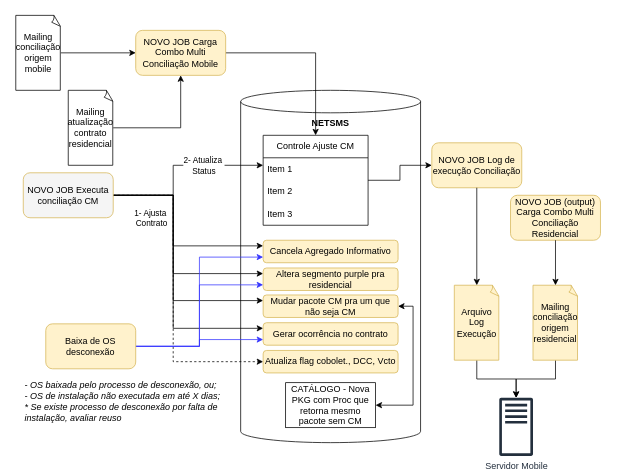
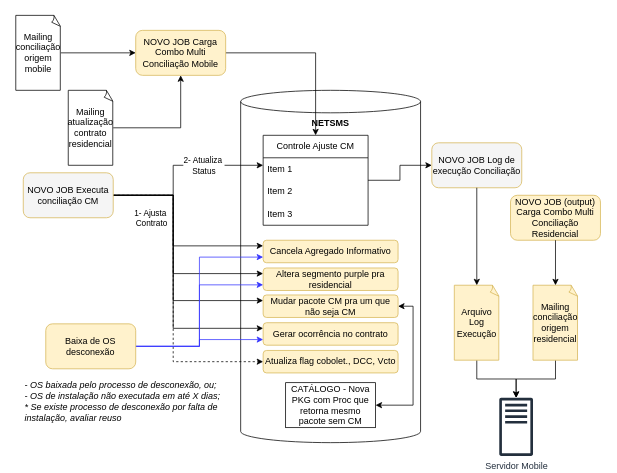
- <mxCell id="36" value="NOVO JOB Log de execução Conciliação" style="rounded=1;whiteSpace=wrap;html=1;fillColor=#fff2cc;strokeColor=#d6b656;" vertex="1" parent="1"><mxGeometry x="575" y="190" width="120" height="60" as="geometry" /></mxCell>
+ <mxCell id="36" value="NOVO JOB Log de execução Conciliação" style="rounded=1;whiteSpace=wrap;html=1;fillColor=#f5f5f5;strokeColor=#d6b656;" vertex="1" parent="1"><mxGeometry x="575" y="190" width="120" height="60" as="geometry" /></mxCell>
